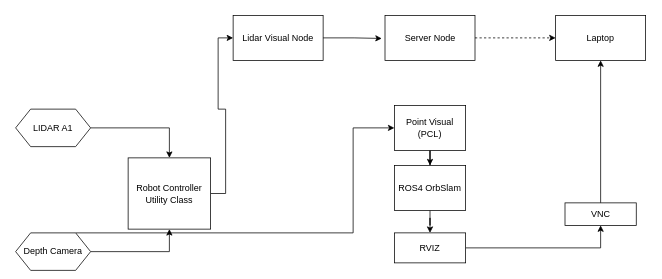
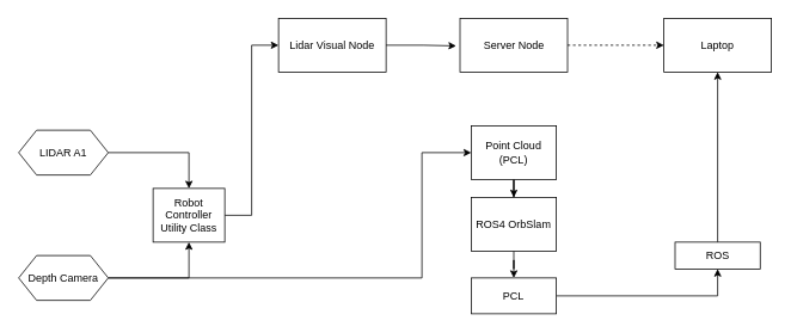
- <mxCell id="7" value="Point Visual (PCL)" style="rounded=0;whiteSpace=wrap;html=1;" vertex="1" parent="1"><mxGeometry x="525" y="140" width="95" height="60" as="geometry" /></mxCell>
+ <mxCell id="7" value="Point Cloud (PCL)" style="rounded=0;whiteSpace=wrap;html=1;" vertex="1" parent="1"><mxGeometry x="525" y="140" width="95" height="60" as="geometry" /></mxCell>
- <mxCell id="21" value="Robot Controller Utility Class" style="rounded=0;whiteSpace=wrap;html=1;" vertex="1" parent="1"><mxGeometry x="170" y="210" width="110" height="95" as="geometry" /></mxCell>
+ <mxCell id="21" value="Robot Controller Utility Class" style="rounded=0;whiteSpace=wrap;html=1;" vertex="1" parent="1"><mxGeometry x="170" y="210" width="80" height="60" as="geometry" /></mxCell>
- <mxCell id="12" value="VNC" style="rounded=0;whiteSpace=wrap;html=1;" vertex="1" parent="1"><mxGeometry x="752.5" y="270" width="95" height="30" as="geometry" /></mxCell>
+ <mxCell id="12" value="ROS" style="rounded=0;whiteSpace=wrap;html=1;" vertex="1" parent="1"><mxGeometry x="752.5" y="270" width="95" height="30" as="geometry" /></mxCell>
- <mxCell id="19" value="RVIZ" style="rounded=0;whiteSpace=wrap;html=1;" vertex="1" parent="1"><mxGeometry x="525" y="310" width="95" height="40" as="geometry" /></mxCell>
+ <mxCell id="19" value="PCL" style="rounded=0;whiteSpace=wrap;html=1;" vertex="1" parent="1"><mxGeometry x="525" y="310" width="95" height="40" as="geometry" /></mxCell>
- <mxCell id="15" value="Depth Camera" style="shape=hexagon;perimeter=hexagonPerimeter2;whiteSpace=wrap;html=1;fixedSize=1;" vertex="1" parent="1"><mxGeometry x="20" y="310" width="100" height="50" as="geometry" /></mxCell>
+ <mxCell id="15" value="Depth Camera" style="shape=hexagon;perimeter=hexagonPerimeter2;whiteSpace=wrap;html=1;fixedSize=1;" vertex="1" parent="1"><mxGeometry x="20" y="285" width="100" height="50" as="geometry" /></mxCell>
